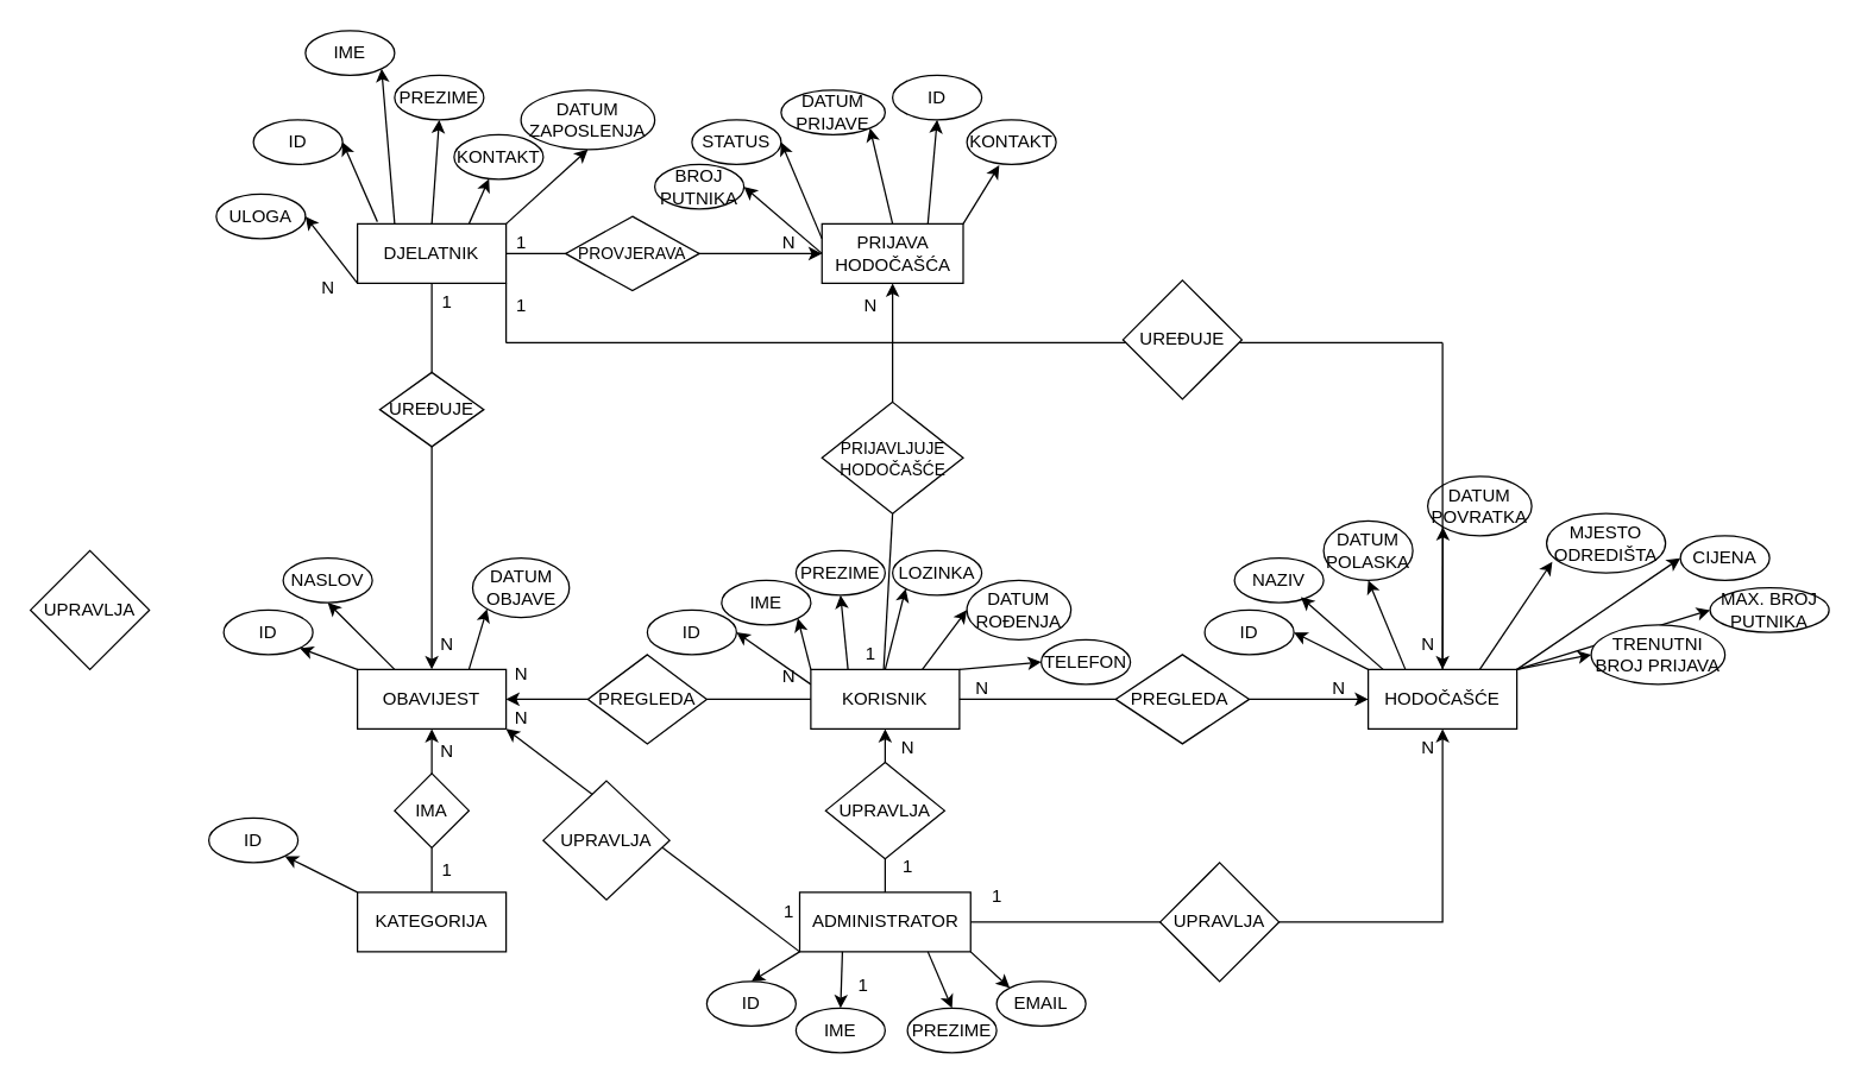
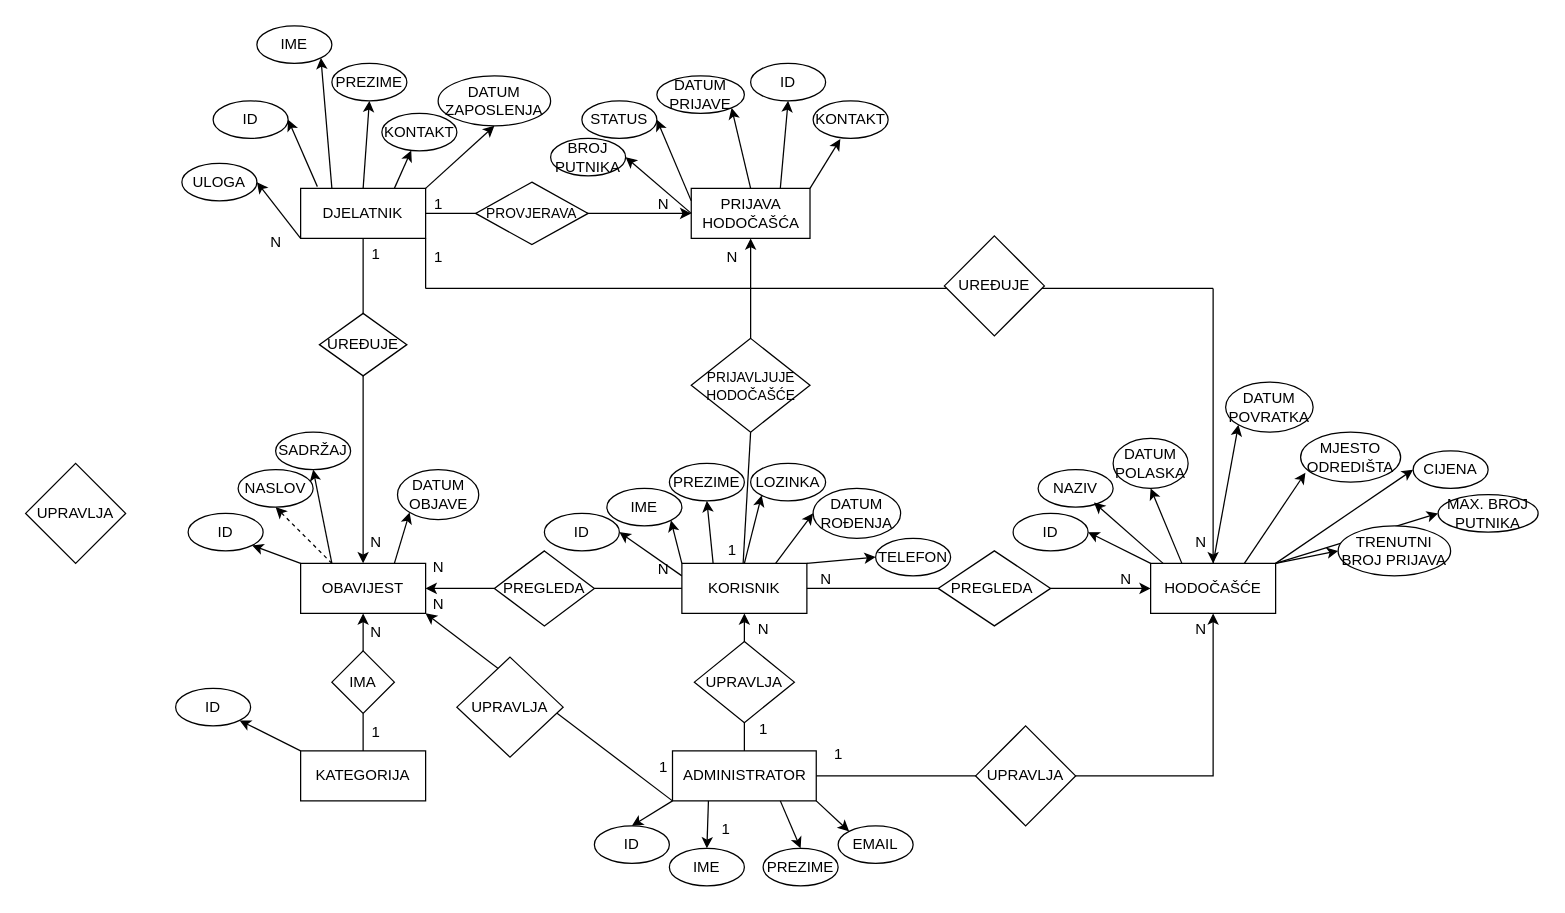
- <mxCell id="50" value="DATUM POVRATKA" style="ellipse;whiteSpace=wrap;html=1;" vertex="1" parent="1"><mxGeometry x="960" y="320" width="70" height="40" as="geometry" /></mxCell>
+ <mxCell id="50" value="DATUM POVRATKA" style="ellipse;whiteSpace=wrap;html=1;" vertex="1" parent="1"><mxGeometry x="980" y="305" width="70" height="40" as="geometry" /></mxCell>
+ <mxCell id="17" value="SADRŽAJ" style="ellipse;whiteSpace=wrap;html=1;" vertex="1" parent="1"><mxGeometry x="220" y="345" width="60" height="30" as="geometry" /></mxCell>
+ <mxCell id="20" value="" style="endArrow=classic;html=1;rounded=0;entryX=0.5;entryY=1;entryDx=0;entryDy=0;exitX=0.25;exitY=0;exitDx=0;exitDy=0;" edge="1" parent="1" source="8" target="17"><mxGeometry width="50" height="50" relative="1" as="geometry"><mxPoint x="280" y="430" as="sourcePoint" /><mxPoint x="230" y="415" as="targetPoint" /></mxGeometry></mxCell>
- <mxCell id="19" value="" style="endArrow=classic;html=1;rounded=0;exitX=0.25;exitY=0;exitDx=0;exitDy=0;entryX=0.5;entryY=1;entryDx=0;entryDy=0;" edge="1" parent="1" source="8" target="16"><mxGeometry width="50" height="50" relative="1" as="geometry"><mxPoint x="670" y="650" as="sourcePoint" /><mxPoint x="720" y="600" as="targetPoint" /></mxGeometry></mxCell>
+ <mxCell id="19" value="" style="endArrow=classic;html=1;rounded=0;exitX=0.25;exitY=0;exitDx=0;exitDy=0;entryX=0.5;entryY=1;entryDx=0;entryDy=0;dashed=1;" edge="1" parent="1" source="8" target="16"><mxGeometry width="50" height="50" relative="1" as="geometry"><mxPoint x="670" y="650" as="sourcePoint" /><mxPoint x="720" y="600" as="targetPoint" /></mxGeometry></mxCell>
